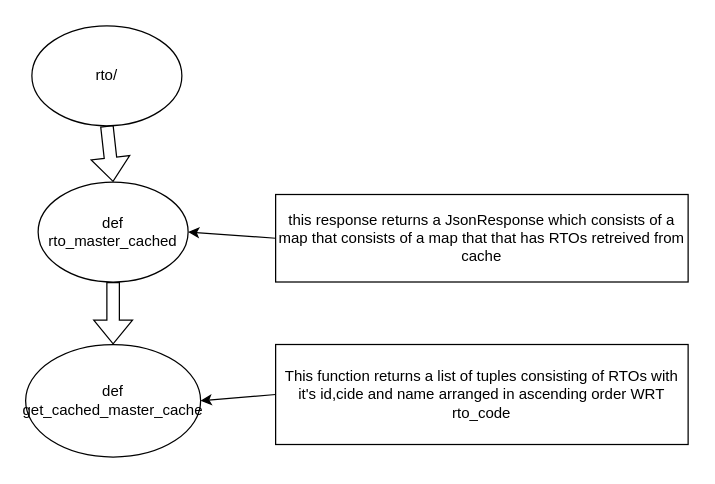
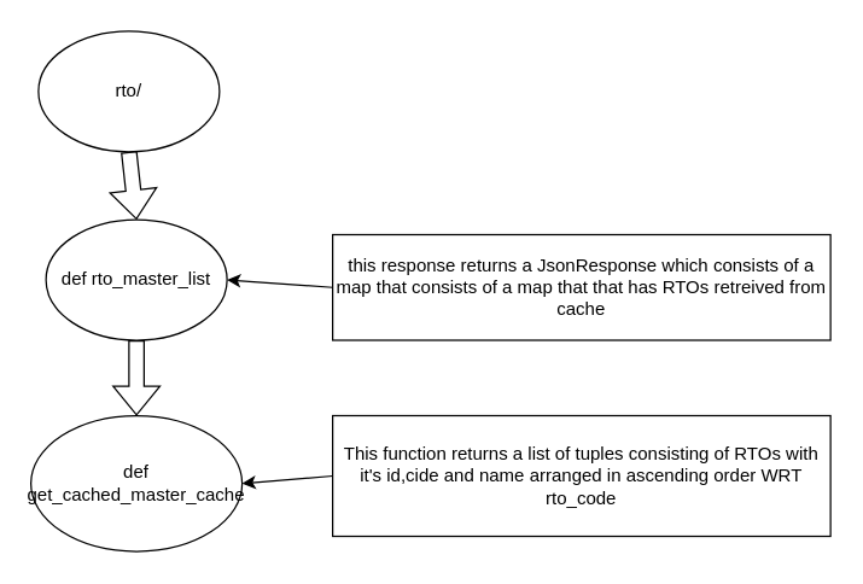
- <mxCell id="4" value="def rto_master_cached" style="ellipse;whiteSpace=wrap;html=1;" vertex="1" parent="1"><mxGeometry x="30" y="145" width="120" height="80" as="geometry" /></mxCell>
+ <mxCell id="4" value="def rto_master_list" style="ellipse;whiteSpace=wrap;html=1;" vertex="1" parent="1"><mxGeometry x="30" y="145" width="120" height="80" as="geometry" /></mxCell>
